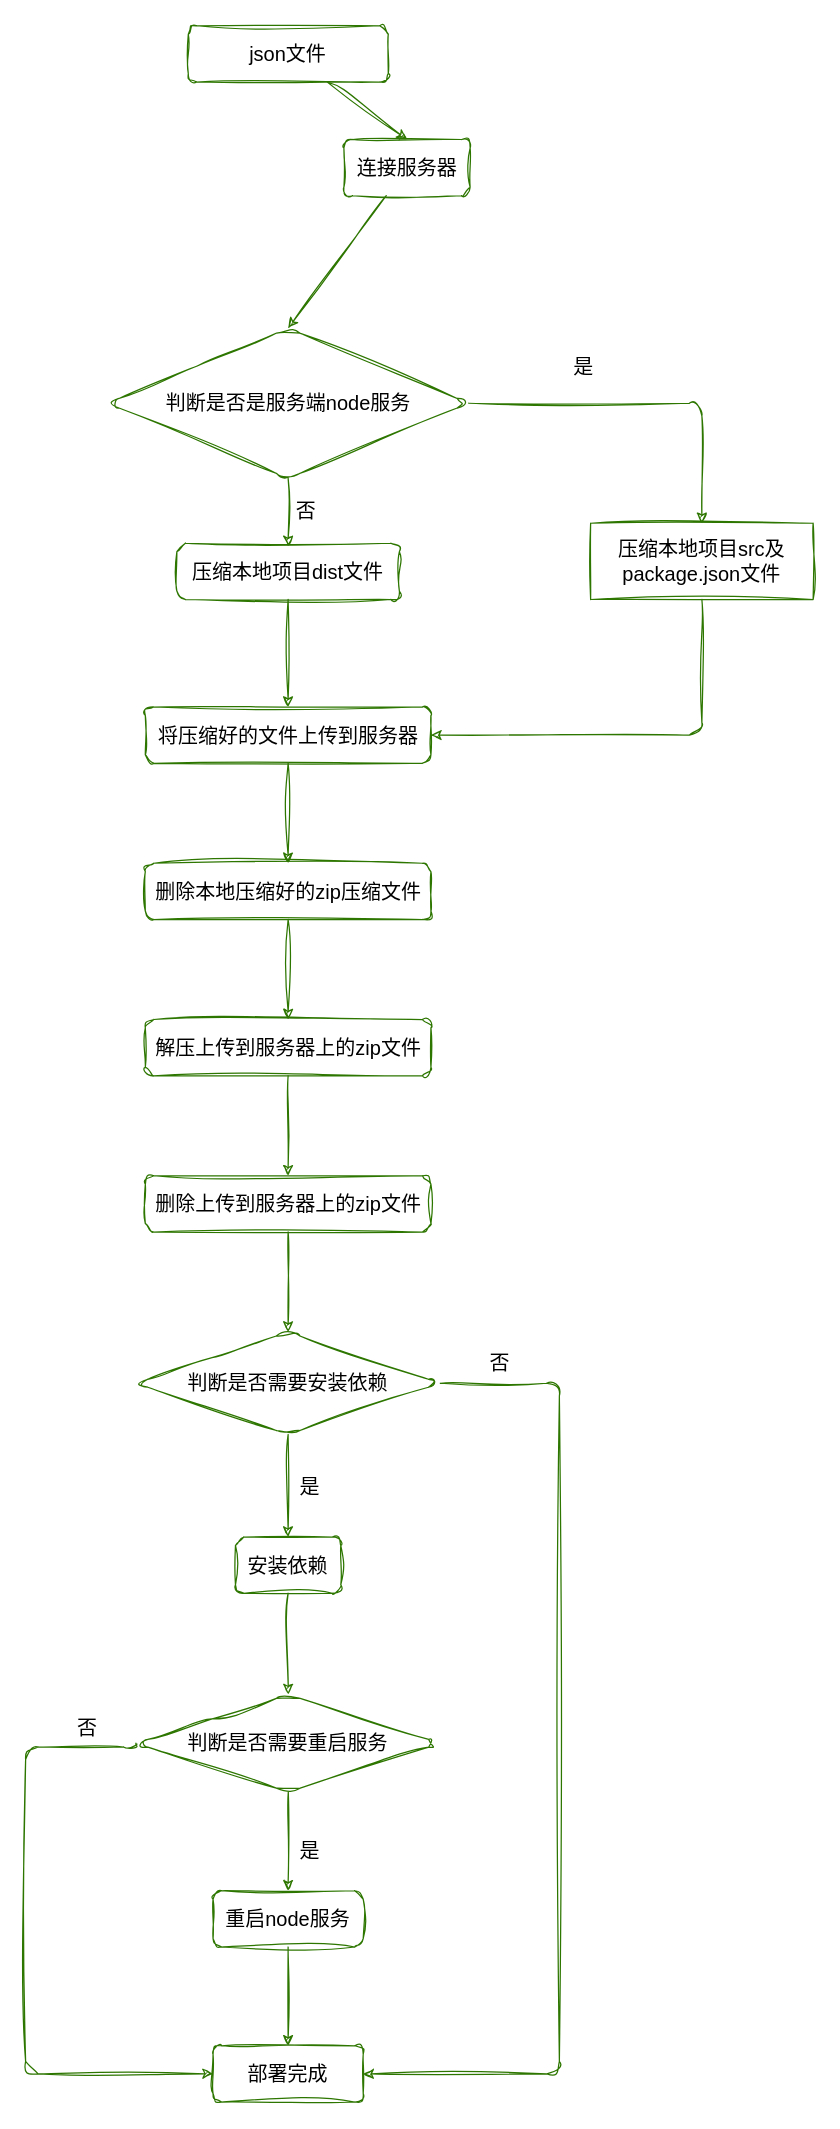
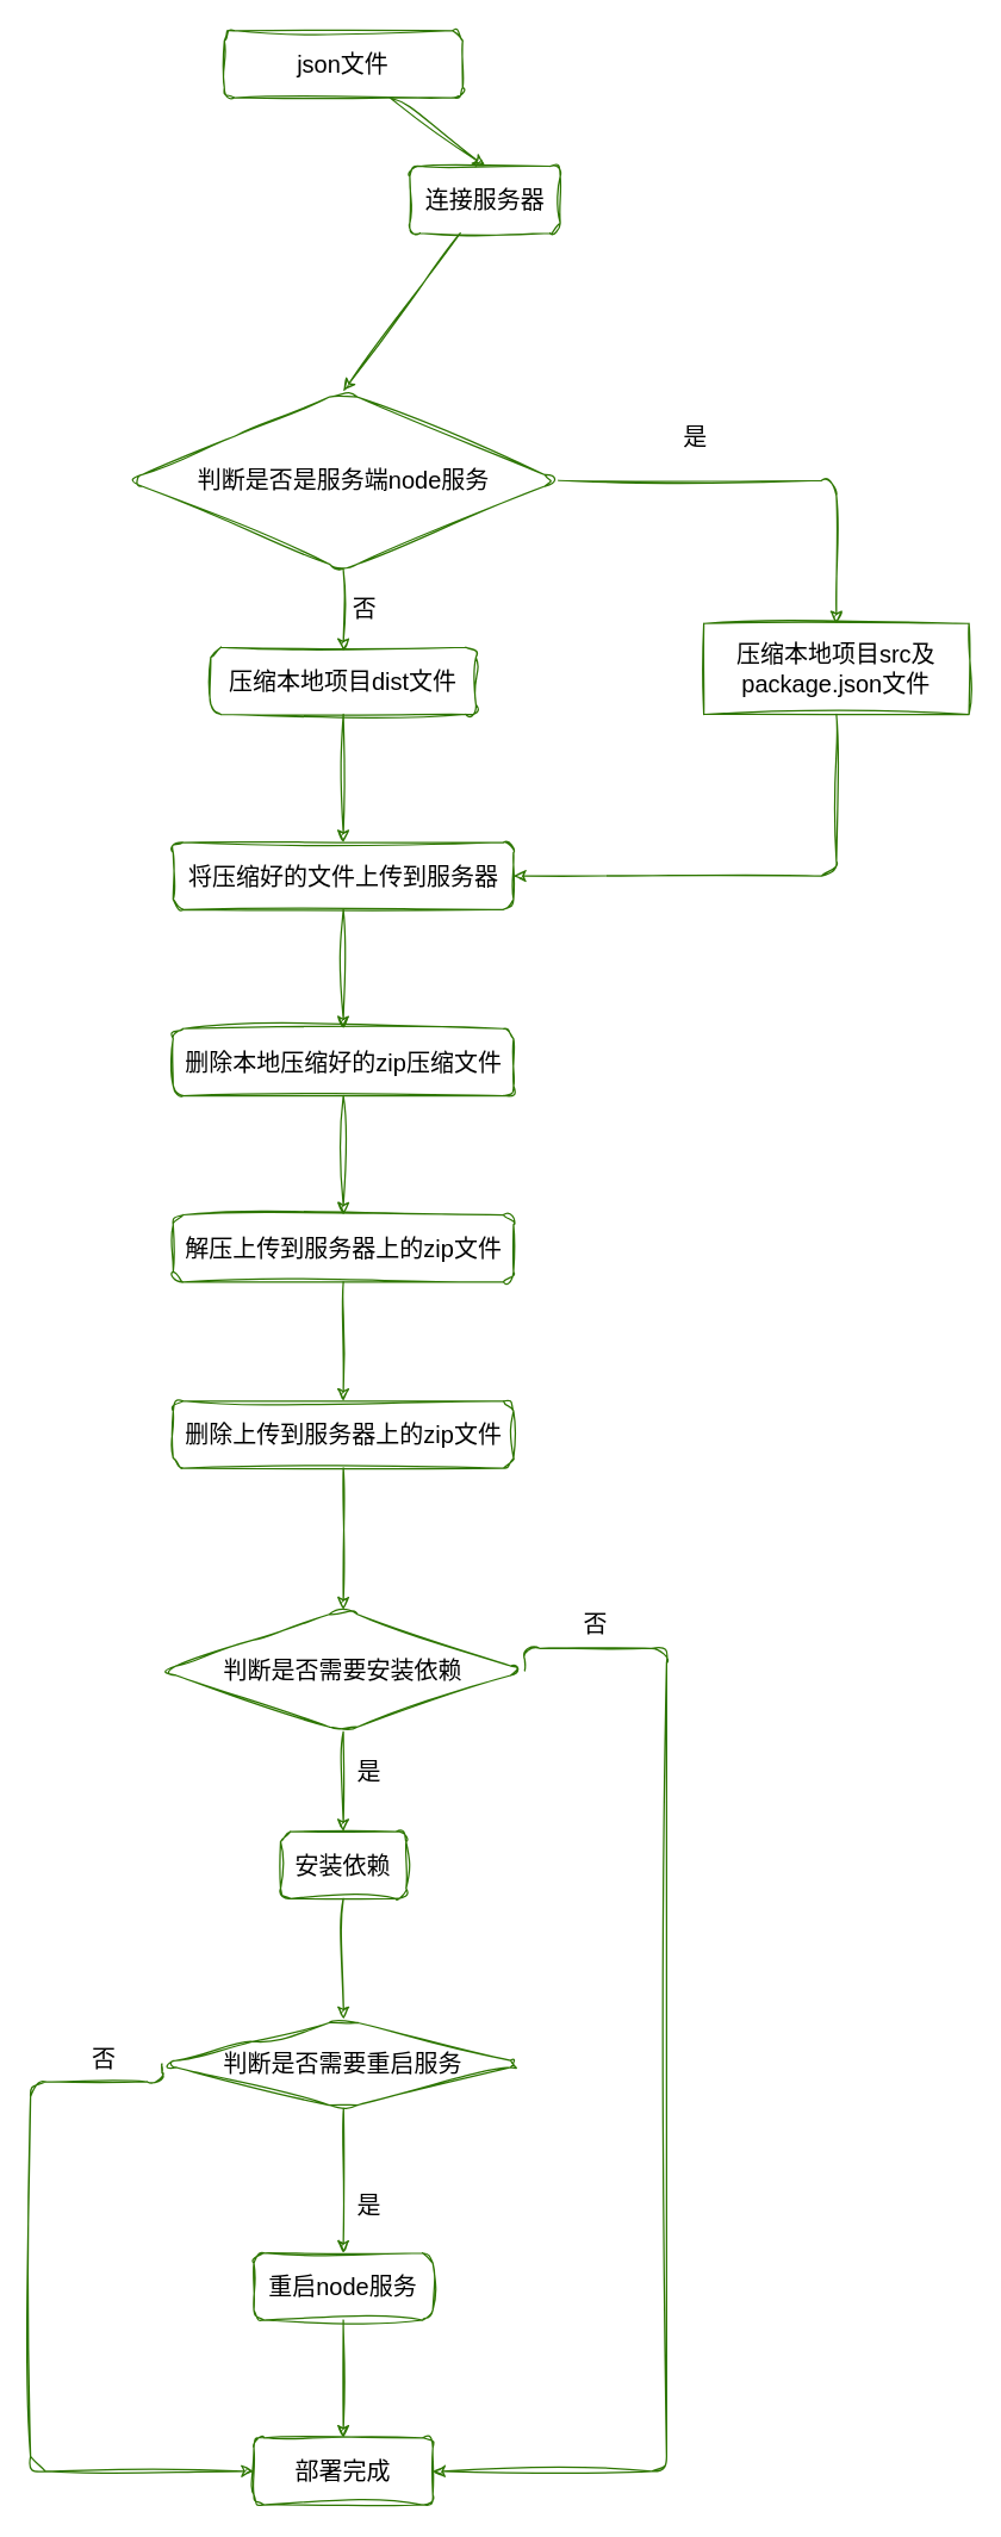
- <mxCell id="25" value="&lt;font color=&quot;#000000&quot; style=&quot;font-size: 16px;&quot;&gt;判断是否需要安装依赖&lt;/font&gt;" style="rhombus;whiteSpace=wrap;html=1;rounded=1;sketch=1;curveFitting=1;jiggle=2;fillColor=none;fontColor=#ffffff;strokeColor=#2D7600;" parent="1" vertex="1"><mxGeometry x="108.25" y="1065" width="243.5" height="82" as="geometry" /></mxCell>
+ <mxCell id="25" value="&lt;font color=&quot;#000000&quot; style=&quot;font-size: 16px;&quot;&gt;判断是否需要安装依赖&lt;/font&gt;" style="rhombus;whiteSpace=wrap;html=1;rounded=1;sketch=1;curveFitting=1;jiggle=2;fillColor=none;fontColor=#ffffff;strokeColor=#2D7600;" parent="1" vertex="1"><mxGeometry x="108.25" y="1080" width="243.5" height="82" as="geometry" /></mxCell>
- <mxCell id="31" value="&lt;font color=&quot;#000000&quot;&gt;&lt;span style=&quot;font-size: 16px;&quot;&gt;判断是否需要重启服务&lt;/span&gt;&lt;/font&gt;" style="rhombus;whiteSpace=wrap;html=1;rounded=1;sketch=1;curveFitting=1;jiggle=2;fillColor=none;fontColor=#ffffff;strokeColor=#2D7600;" parent="1" vertex="1"><mxGeometry x="108.25" y="1355" width="243.75" height="78" as="geometry" /></mxCell>
+ <mxCell id="31" value="&lt;font color=&quot;#000000&quot;&gt;&lt;span style=&quot;font-size: 16px;&quot;&gt;判断是否需要重启服务&lt;/span&gt;&lt;/font&gt;" style="rhombus;whiteSpace=wrap;html=1;rounded=1;sketch=1;curveFitting=1;jiggle=2;fillColor=none;fontColor=#ffffff;strokeColor=#2D7600;" parent="1" vertex="1"><mxGeometry x="108.25" y="1355" width="243.75" height="60" as="geometry" /></mxCell>
